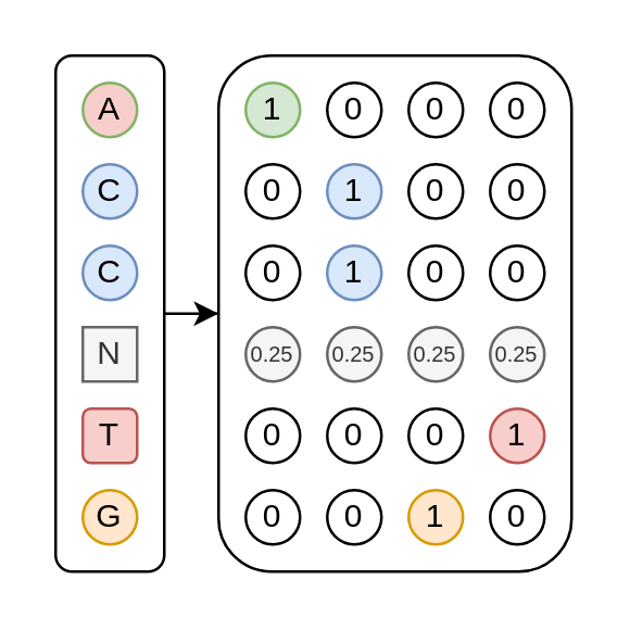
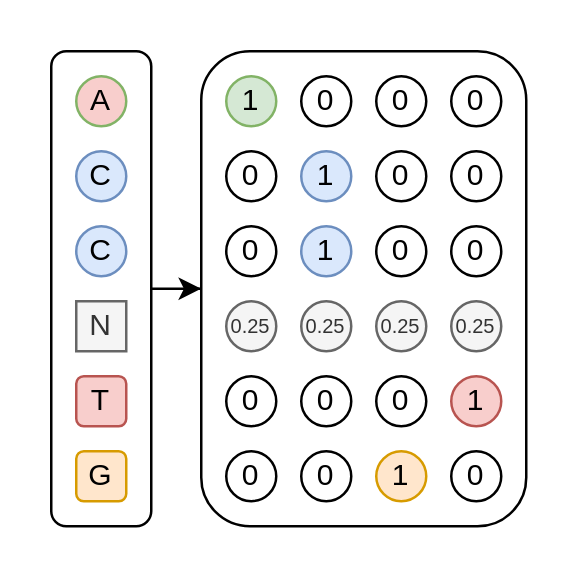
- <mxCell id="9" value="G" style="ellipse;whiteSpace=wrap;html=1;aspect=fixed;fillColor=#ffe6cc;strokeColor=#d79b00;" vertex="1" parent="1"><mxGeometry x="30" y="180" width="20" height="20" as="geometry" /></mxCell>
+ <mxCell id="9" value="G" style="whiteSpace=wrap;html=1;aspect=fixed;fillColor=#ffe6cc;strokeColor=#d79b00;rounded=1;" vertex="1" parent="1"><mxGeometry x="30" y="180" width="20" height="20" as="geometry" /></mxCell>
